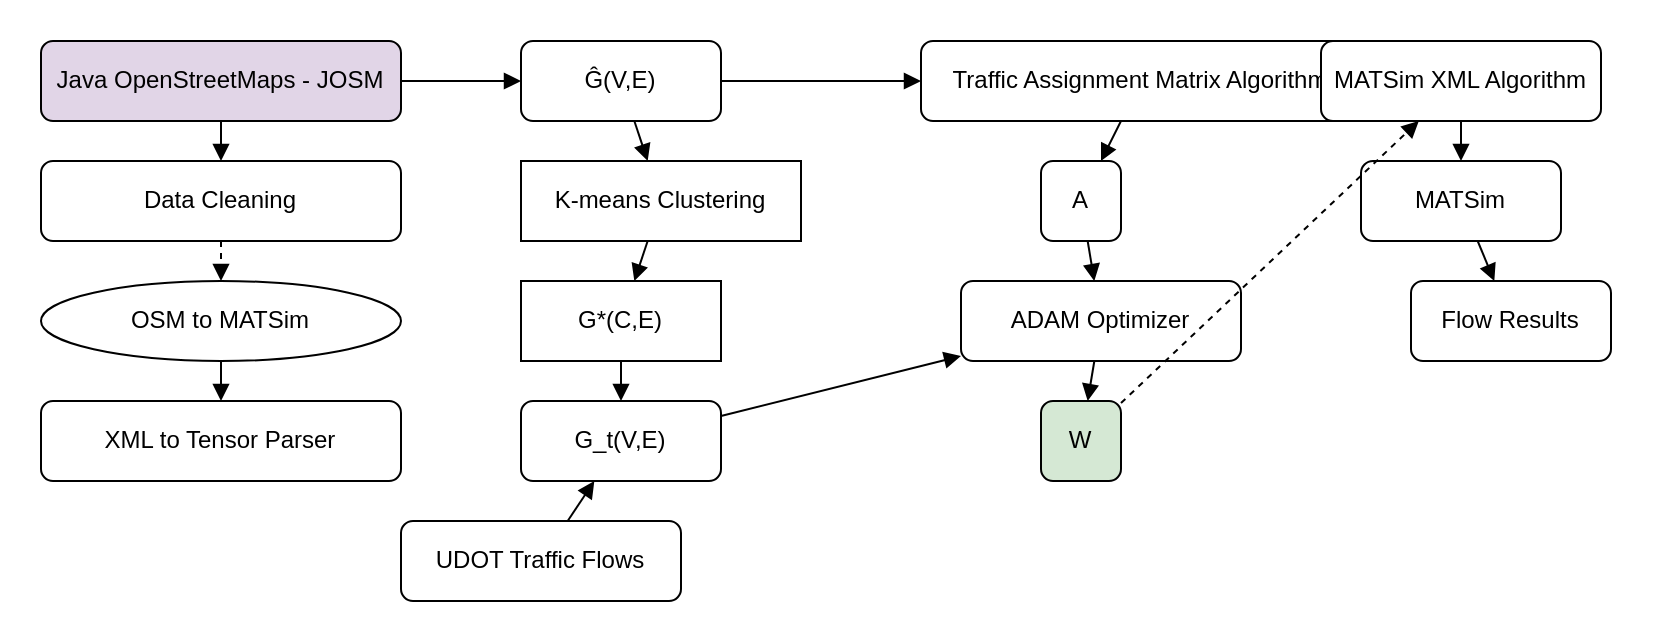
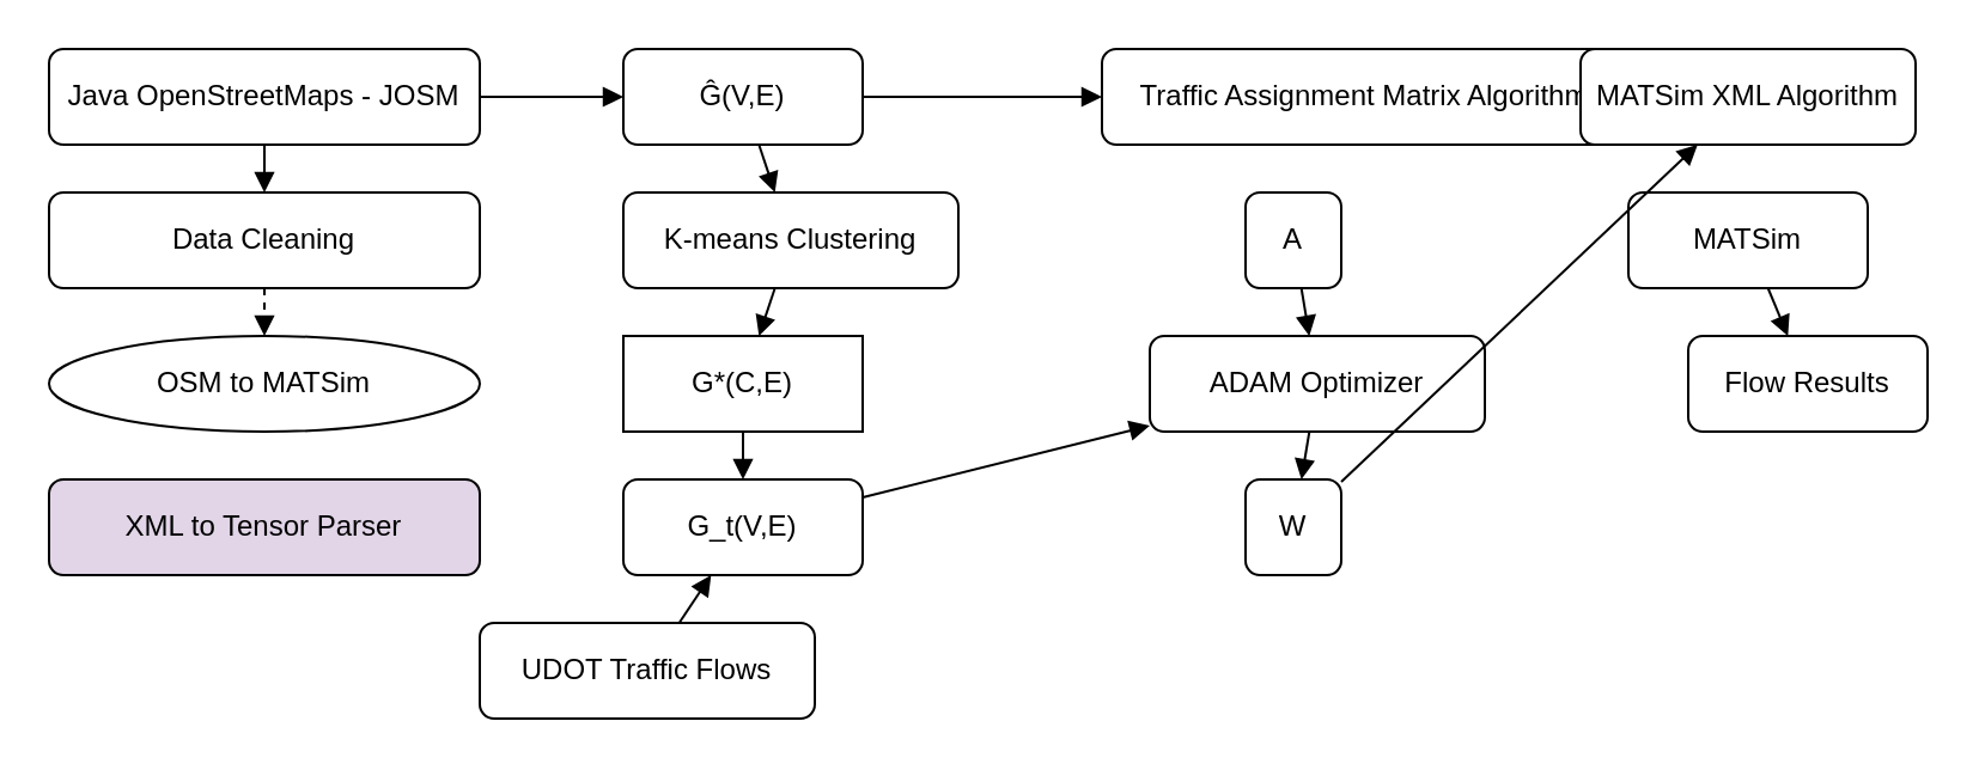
- <mxCell id="2" value="Java OpenStreetMaps - JOSM" style="rounded=1;whiteSpace=wrap;html=1;fillColor=#e1d5e7;" vertex="1" parent="1"><mxGeometry x="20" y="20" width="180" height="40" as="geometry" /></mxCell>
+ <mxCell id="2" value="Java OpenStreetMaps - JOSM" style="rounded=1;whiteSpace=wrap;html=1;" vertex="1" parent="1"><mxGeometry x="20" y="20" width="180" height="40" as="geometry" /></mxCell>
- <mxCell id="32" style="endArrow=block" edge="1" source="15" target="16" parent="1"><mxGeometry relative="1" as="geometry" /></mxCell>
- <mxCell id="27" style="endArrow=block" edge="1" source="11" target="12" parent="1"><mxGeometry relative="1" as="geometry" /></mxCell>
- <mxCell id="7" value="K-means Clustering" style="whiteSpace=wrap;html=1;rounded=0;" vertex="1" parent="1"><mxGeometry x="260" y="80" width="140" height="40" as="geometry" /></mxCell>
+ <mxCell id="7" value="K-means Clustering" style="rounded=1;whiteSpace=wrap;html=1;" vertex="1" parent="1"><mxGeometry x="260" y="80" width="140" height="40" as="geometry" /></mxCell>
- <mxCell id="31" style="endArrow=block;dashed=1;" edge="1" source="14" target="15" parent="1"><mxGeometry relative="1" as="geometry" /></mxCell>
+ <mxCell id="31" style="endArrow=block" edge="1" source="14" target="15" parent="1"><mxGeometry relative="1" as="geometry" /></mxCell>
- <mxCell id="20" style="endArrow=block" edge="1" source="4" target="5" parent="1"><mxGeometry relative="1" as="geometry" /></mxCell>
- <mxCell id="5" value="XML to Tensor Parser" style="rounded=1;whiteSpace=wrap;html=1;" vertex="1" parent="1"><mxGeometry x="20" y="200" width="180" height="40" as="geometry" /></mxCell>
+ <mxCell id="5" value="XML to Tensor Parser" style="rounded=1;whiteSpace=wrap;html=1;fillColor=#e1d5e7;" vertex="1" parent="1"><mxGeometry x="20" y="200" width="180" height="40" as="geometry" /></mxCell>
- <mxCell id="14" value="W" style="rounded=1;whiteSpace=wrap;html=1;fillColor=#d5e8d4;" vertex="1" parent="1"><mxGeometry x="520" y="200" width="40" height="40" as="geometry" /></mxCell>
+ <mxCell id="14" value="W" style="rounded=1;whiteSpace=wrap;html=1;" vertex="1" parent="1"><mxGeometry x="520" y="200" width="40" height="40" as="geometry" /></mxCell>
